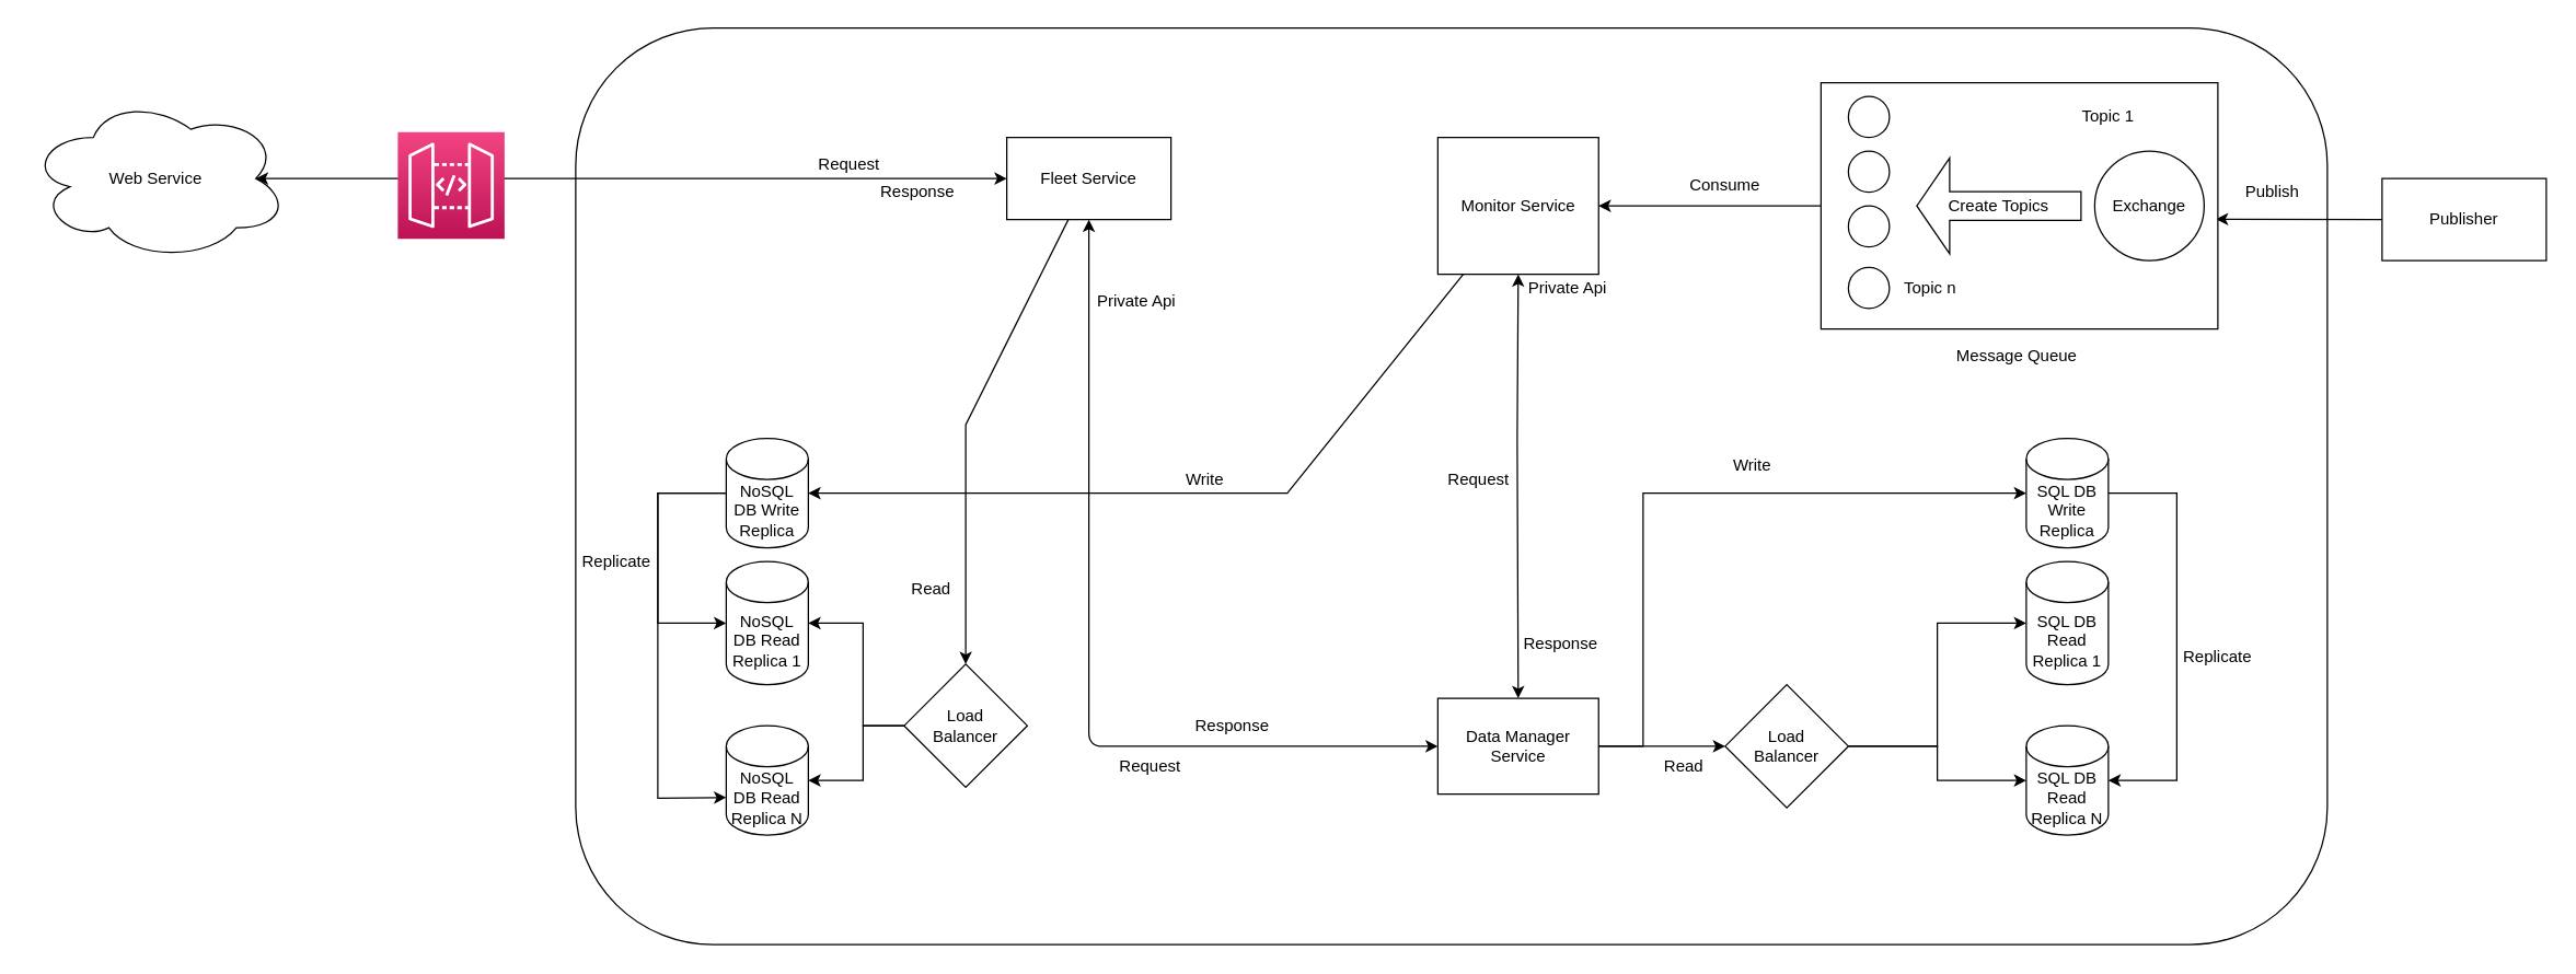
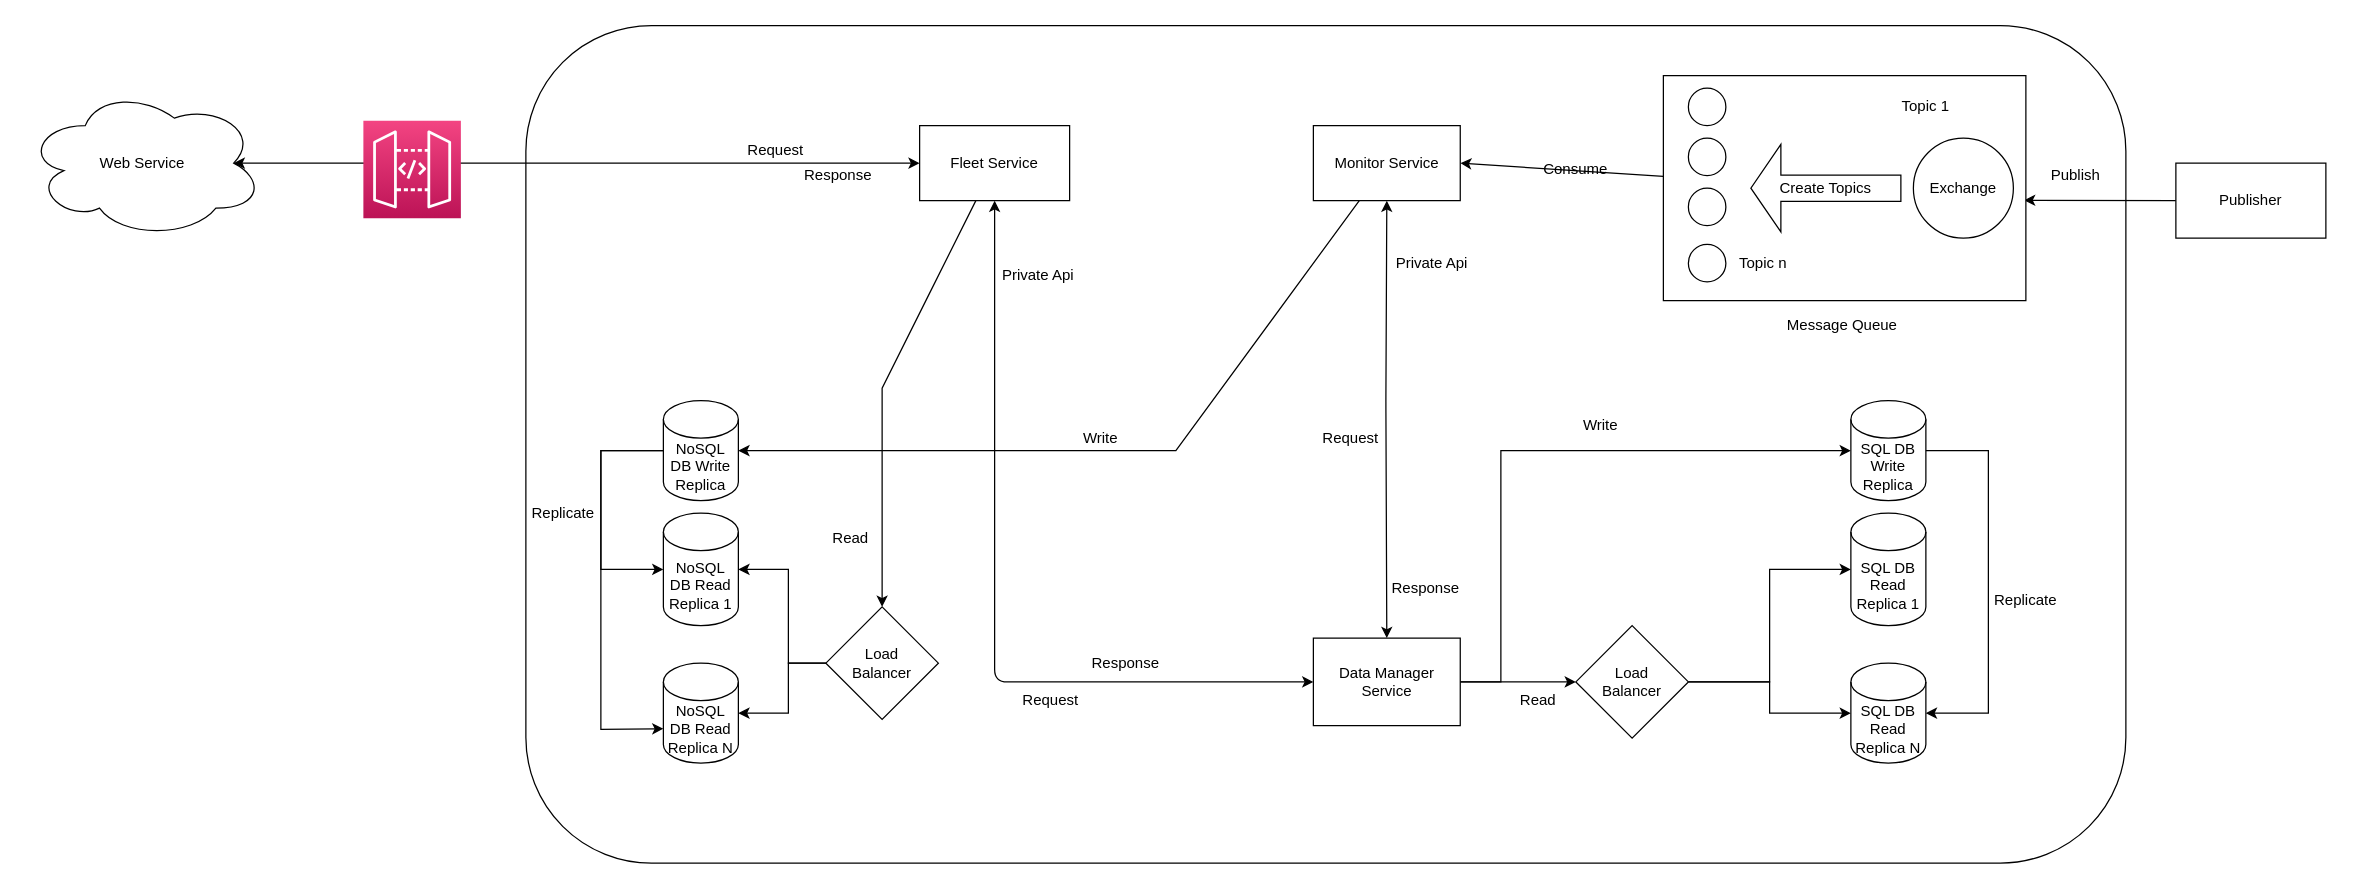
- <mxCell id="6" value="Monitor Service" style="rounded=0;whiteSpace=wrap;html=1;" vertex="1" parent="1"><mxGeometry x="1050" y="100" width="117.5" height="100" as="geometry" /></mxCell>
+ <mxCell id="6" value="Monitor Service" style="rounded=0;whiteSpace=wrap;html=1;" vertex="1" parent="1"><mxGeometry x="1050" y="100" width="117.5" height="60" as="geometry" /></mxCell>
